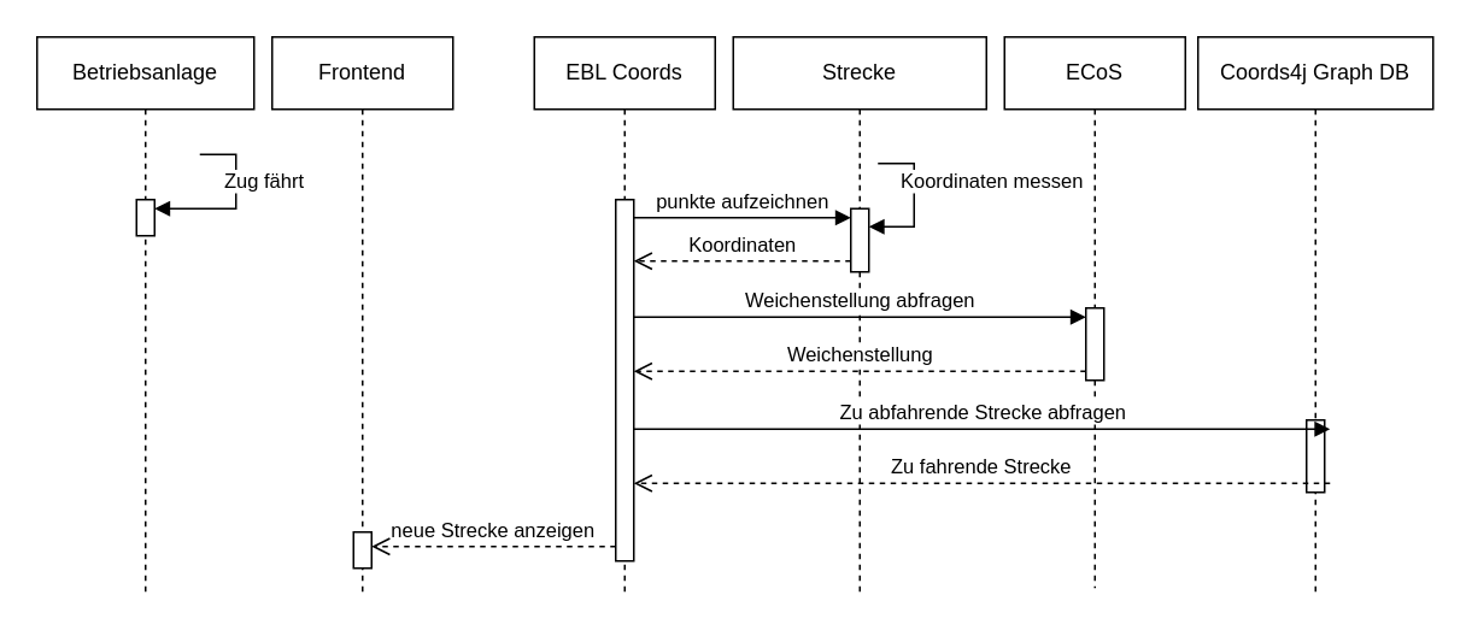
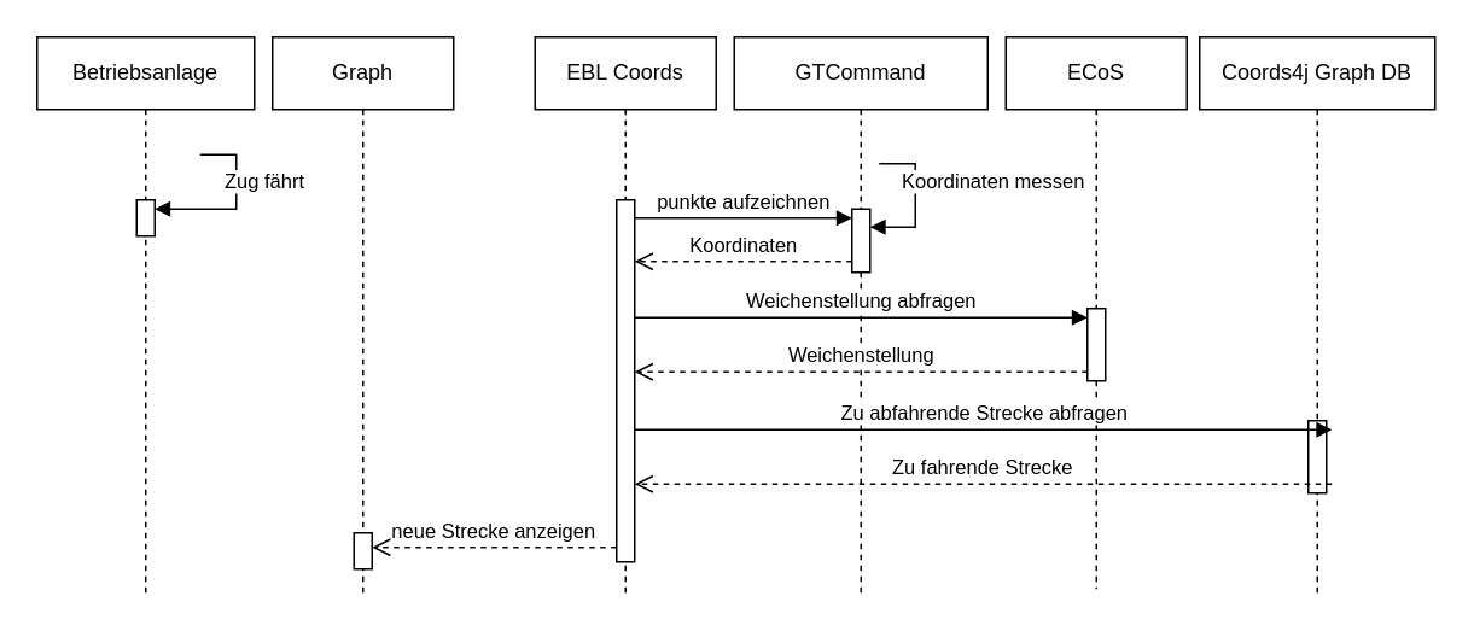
- <mxCell id="6" value="Frontend" style="shape=umlLifeline;perimeter=lifelinePerimeter;whiteSpace=wrap;html=1;container=1;dropTarget=0;collapsible=0;recursiveResize=0;outlineConnect=0;portConstraint=eastwest;newEdgeStyle={&quot;curved&quot;:0,&quot;rounded&quot;:0};" parent="1" vertex="1"><mxGeometry x="150" y="20" width="100" height="310" as="geometry" /></mxCell>
+ <mxCell id="6" value="Graph" style="shape=umlLifeline;perimeter=lifelinePerimeter;whiteSpace=wrap;html=1;container=1;dropTarget=0;collapsible=0;recursiveResize=0;outlineConnect=0;portConstraint=eastwest;newEdgeStyle={&quot;curved&quot;:0,&quot;rounded&quot;:0};" parent="1" vertex="1"><mxGeometry x="150" y="20" width="100" height="310" as="geometry" /></mxCell>
- <mxCell id="11" value="Strecke" style="shape=umlLifeline;perimeter=lifelinePerimeter;whiteSpace=wrap;html=1;container=1;dropTarget=0;collapsible=0;recursiveResize=0;outlineConnect=0;portConstraint=eastwest;newEdgeStyle={&quot;curved&quot;:0,&quot;rounded&quot;:0};" parent="1" vertex="1"><mxGeometry x="405" y="20" width="140" height="310" as="geometry" /></mxCell>
+ <mxCell id="11" value="GTCommand" style="shape=umlLifeline;perimeter=lifelinePerimeter;whiteSpace=wrap;html=1;container=1;dropTarget=0;collapsible=0;recursiveResize=0;outlineConnect=0;portConstraint=eastwest;newEdgeStyle={&quot;curved&quot;:0,&quot;rounded&quot;:0};" parent="1" vertex="1"><mxGeometry x="405" y="20" width="140" height="310" as="geometry" /></mxCell>
